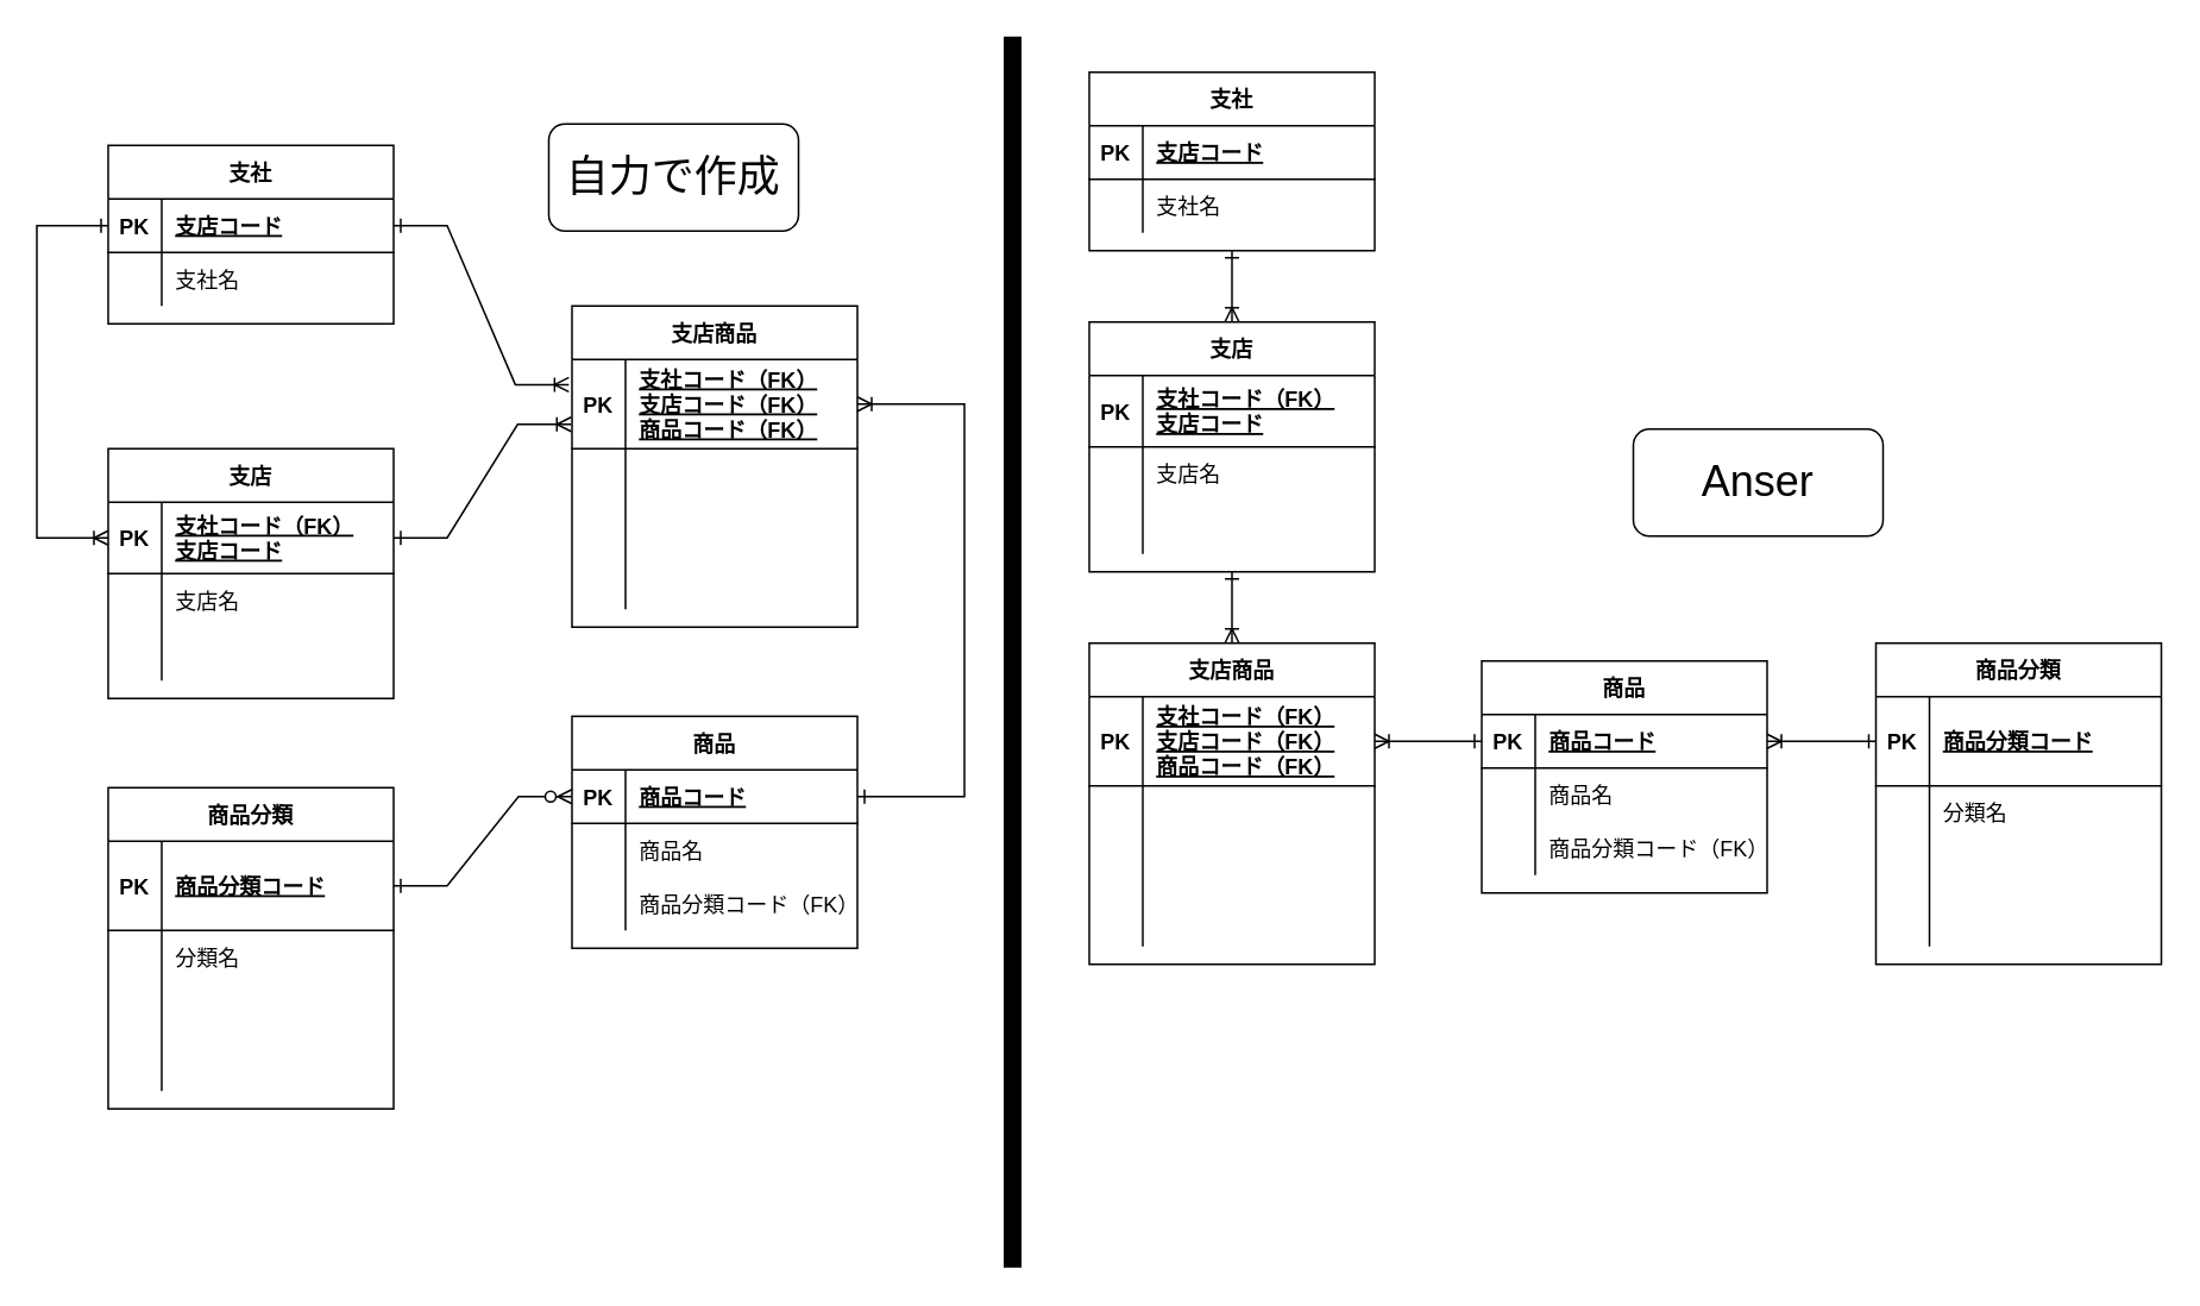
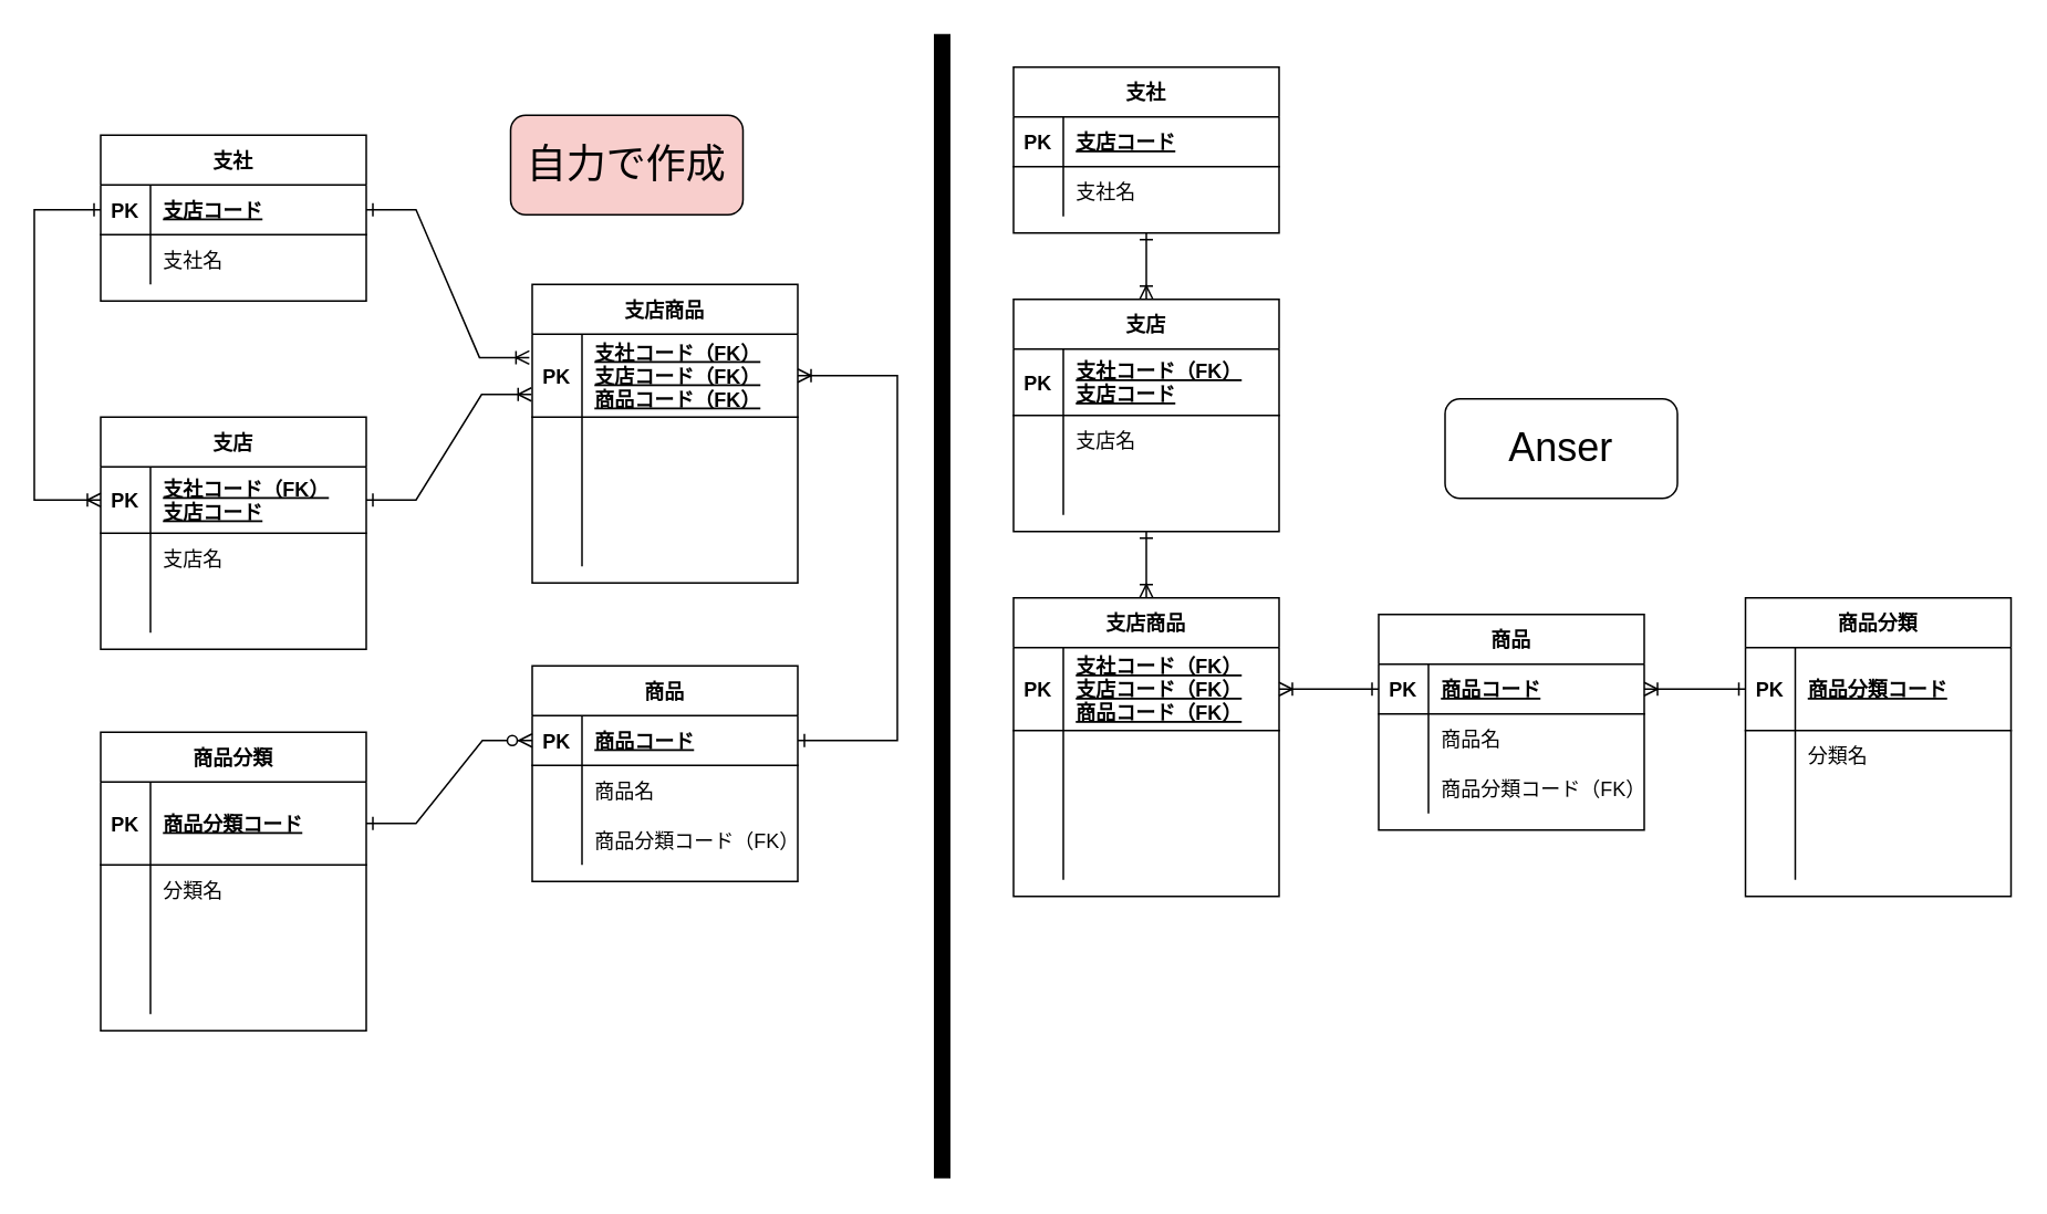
- <mxCell id="117" value="&lt;span style=&quot;&quot;&gt;&lt;font style=&quot;font-size: 24px;&quot;&gt;自力で作成&lt;/font&gt;&lt;/span&gt;" style="rounded=1;whiteSpace=wrap;html=1;" vertex="1" parent="1"><mxGeometry x="307" y="69" width="140" height="60" as="geometry" /></mxCell>
+ <mxCell id="117" value="&lt;span style=&quot;&quot;&gt;&lt;font style=&quot;font-size: 24px;&quot;&gt;自力で作成&lt;/font&gt;&lt;/span&gt;" style="rounded=1;whiteSpace=wrap;html=1;fillColor=#f8cecc;" vertex="1" parent="1"><mxGeometry x="307" y="69" width="140" height="60" as="geometry" /></mxCell>
- <mxCell id="118" value="&lt;span style=&quot;font-size: 24px;&quot;&gt;Anser&lt;/span&gt;" style="rounded=1;whiteSpace=wrap;html=1;" vertex="1" parent="1"><mxGeometry x="915" y="240" width="140" height="60" as="geometry" /></mxCell>
+ <mxCell id="118" value="&lt;span style=&quot;font-size: 24px;&quot;&gt;Anser&lt;/span&gt;" style="rounded=1;whiteSpace=wrap;html=1;" vertex="1" parent="1"><mxGeometry x="870" y="240" width="140" height="60" as="geometry" /></mxCell>
